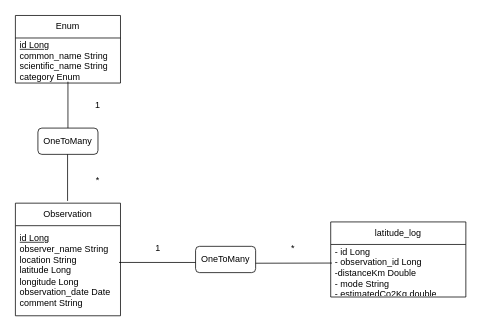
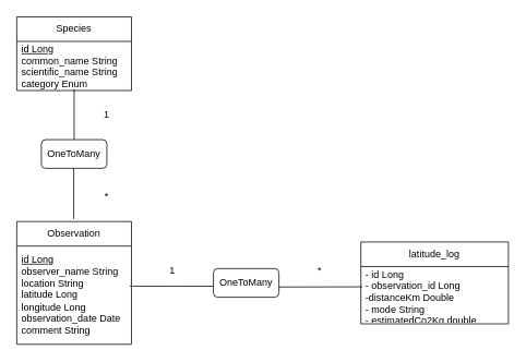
- <mxCell id="2" value="Enum" style="swimlane;fontStyle=0;childLayout=stackLayout;horizontal=1;startSize=30;horizontalStack=0;resizeParent=1;resizeParentMax=0;resizeLast=0;collapsible=1;marginBottom=0;whiteSpace=wrap;html=1;" parent="1" vertex="1"><mxGeometry x="20" y="20" width="140" height="90" as="geometry" /></mxCell>
+ <mxCell id="2" value="Species" style="swimlane;fontStyle=0;childLayout=stackLayout;horizontal=1;startSize=30;horizontalStack=0;resizeParent=1;resizeParentMax=0;resizeLast=0;collapsible=1;marginBottom=0;whiteSpace=wrap;html=1;" parent="1" vertex="1"><mxGeometry x="20" y="20" width="140" height="90" as="geometry" /></mxCell>
